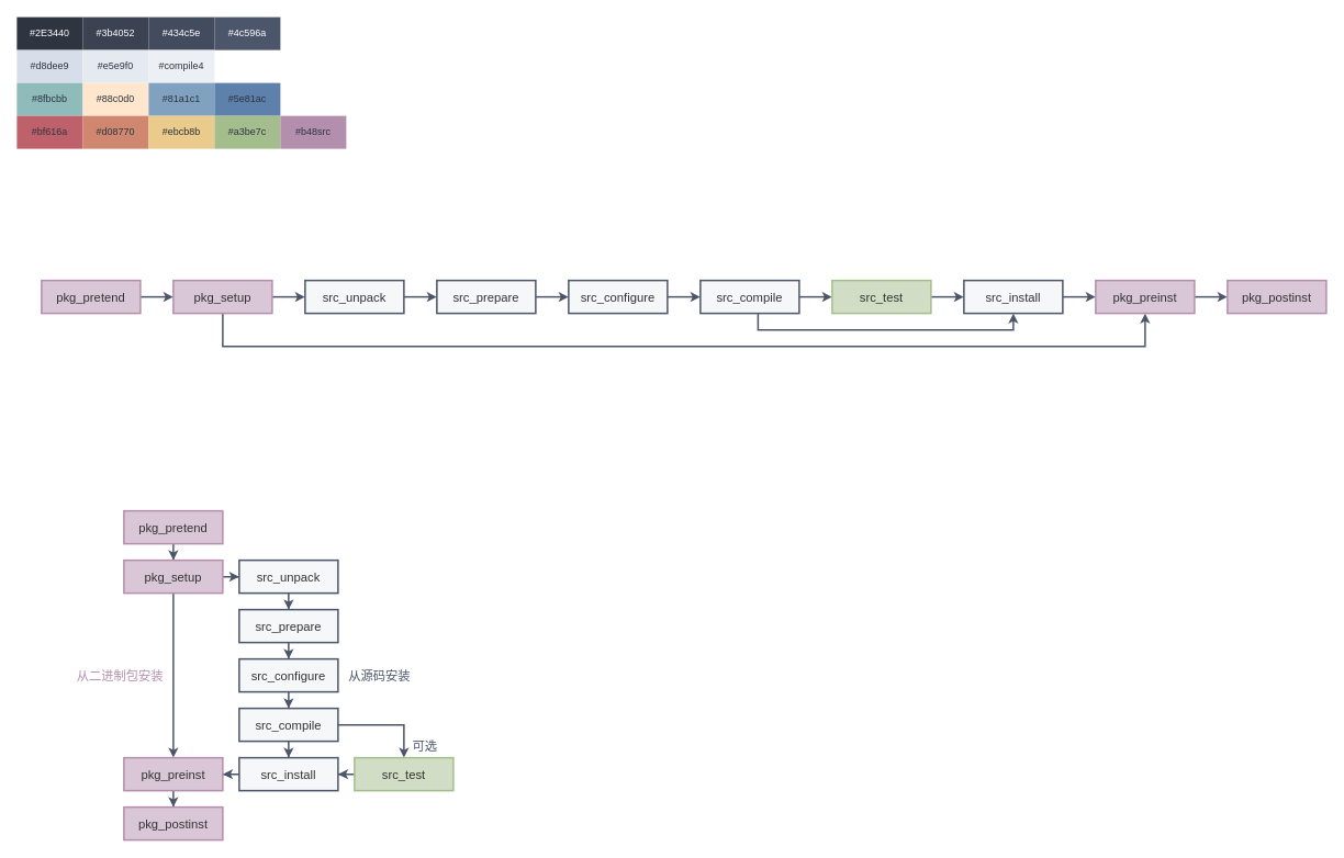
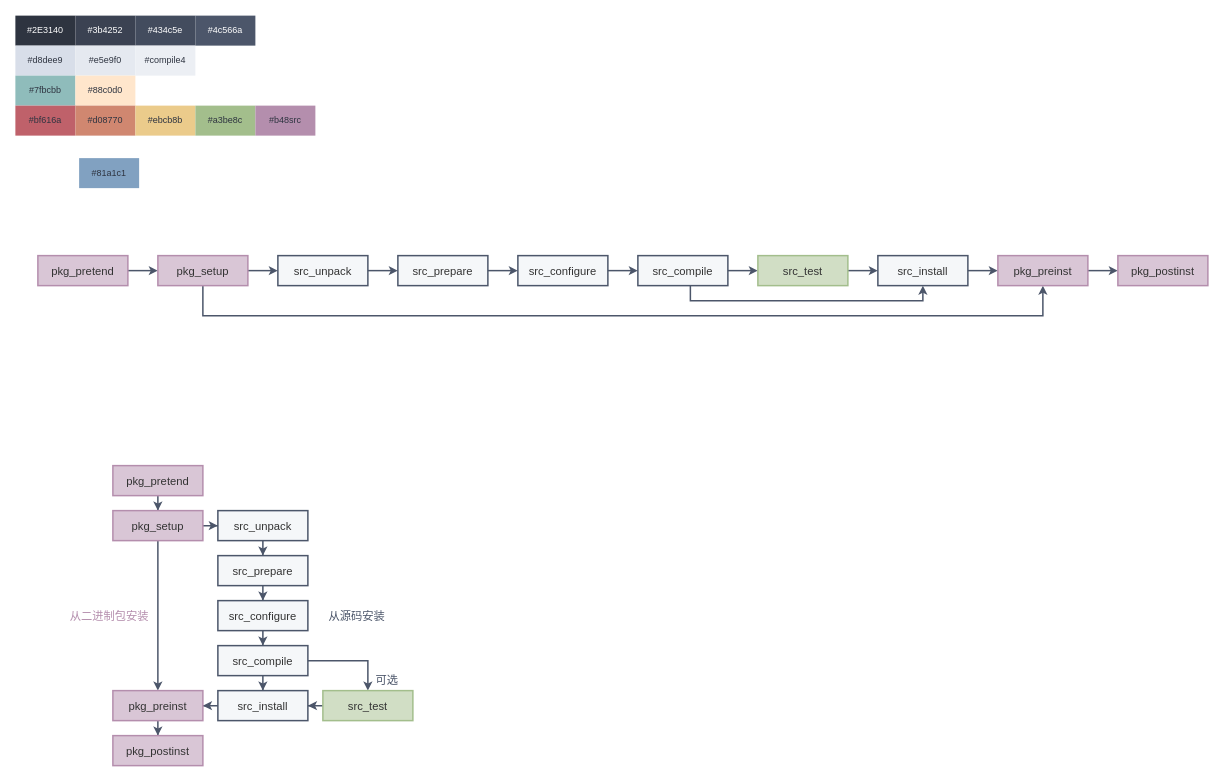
- <mxCell id="2" value="&lt;font color=&quot;#ffffff&quot;&gt;#2E3440&lt;/font&gt;" style="rounded=0;whiteSpace=wrap;html=1;strokeWidth=2;fillColor=#2e3440;strokeColor=none;fontColor=#333333;" parent="1" vertex="1"><mxGeometry width="80" height="40" as="geometry" x="20" y="20" /></mxCell>
+ <mxCell id="2" value="&lt;font color=&quot;#ffffff&quot;&gt;#2E3140&lt;/font&gt;" style="rounded=0;whiteSpace=wrap;html=1;strokeWidth=2;fillColor=#2e3440;strokeColor=none;fontColor=#333333;" parent="1" vertex="1"><mxGeometry width="80" height="40" as="geometry" x="20" y="20" /></mxCell>
- <mxCell id="3" value="&lt;font color=&quot;#ffffff&quot;&gt;#3b4052&lt;/font&gt;" style="rounded=0;whiteSpace=wrap;html=1;strokeWidth=2;fillColor=#3b4252;strokeColor=none;fontColor=#333333;" parent="1" vertex="1"><mxGeometry x="100" width="80" height="40" as="geometry" y="20" /></mxCell>
+ <mxCell id="3" value="&lt;font color=&quot;#ffffff&quot;&gt;#3b4252&lt;/font&gt;" style="rounded=0;whiteSpace=wrap;html=1;strokeWidth=2;fillColor=#3b4252;strokeColor=none;fontColor=#333333;" parent="1" vertex="1"><mxGeometry x="100" width="80" height="40" as="geometry" y="20" /></mxCell>
- <mxCell id="5" value="&lt;font color=&quot;#ffffff&quot;&gt;#4c596a&lt;/font&gt;" style="rounded=0;whiteSpace=wrap;html=1;strokeWidth=2;fillColor=#4c566a;strokeColor=none;fontColor=#333333;" parent="1" vertex="1"><mxGeometry x="260" width="80" height="40" as="geometry" y="20" /></mxCell>
+ <mxCell id="5" value="&lt;font color=&quot;#ffffff&quot;&gt;#4c566a&lt;/font&gt;" style="rounded=0;whiteSpace=wrap;html=1;strokeWidth=2;fillColor=#4c566a;strokeColor=none;fontColor=#333333;" parent="1" vertex="1"><mxGeometry x="260" width="80" height="40" as="geometry" y="20" /></mxCell>
- <mxCell id="9" value="&lt;font color=&quot;#2e3440&quot;&gt;#8fbcbb&lt;/font&gt;" style="rounded=0;whiteSpace=wrap;html=1;strokeWidth=2;fillColor=#8fbcbb;strokeColor=none;fontColor=#333333;" parent="1" vertex="1"><mxGeometry y="100" width="80" height="40" as="geometry" x="20" /></mxCell>
+ <mxCell id="9" value="&lt;font color=&quot;#2e3440&quot;&gt;#7fbcbb&lt;/font&gt;" style="rounded=0;whiteSpace=wrap;html=1;strokeWidth=2;fillColor=#8fbcbb;strokeColor=none;fontColor=#333333;" parent="1" vertex="1"><mxGeometry y="100" width="80" height="40" as="geometry" x="20" /></mxCell>
- <mxCell id="11" value="&lt;font color=&quot;#2e3440&quot;&gt;#81a1c1&lt;/font&gt;" style="rounded=0;whiteSpace=wrap;html=1;strokeWidth=2;fillColor=#81a1c1;strokeColor=none;fontColor=#333333;" parent="1" vertex="1"><mxGeometry x="180" y="100" width="80" height="40" as="geometry" /></mxCell>
+ <mxCell id="11" value="&lt;font color=&quot;#2e3440&quot;&gt;#81a1c1&lt;/font&gt;" style="rounded=0;whiteSpace=wrap;html=1;strokeWidth=2;fillColor=#81a1c1;strokeColor=none;fontColor=#333333;" parent="1" vertex="1"><mxGeometry x="105" y="210" width="80" height="40" as="geometry" /></mxCell>
- <mxCell id="12" value="&lt;font color=&quot;#2e3440&quot;&gt;#5e81ac&lt;/font&gt;" style="rounded=0;whiteSpace=wrap;html=1;strokeWidth=2;fillColor=#5e81ac;strokeColor=none;fontColor=#333333;" parent="1" vertex="1"><mxGeometry x="260" y="100" width="80" height="40" as="geometry" /></mxCell>
- <mxCell id="16" value="&lt;font color=&quot;#2e3440&quot;&gt;#a3be7c&lt;/font&gt;" style="rounded=0;whiteSpace=wrap;html=1;strokeWidth=2;fillColor=#a3be8c;strokeColor=none;fontColor=#333333;" parent="1" vertex="1"><mxGeometry x="260" y="140" width="80" height="40" as="geometry" /></mxCell>
+ <mxCell id="16" value="&lt;font color=&quot;#2e3440&quot;&gt;#a3be8c&lt;/font&gt;" style="rounded=0;whiteSpace=wrap;html=1;strokeWidth=2;fillColor=#a3be8c;strokeColor=none;fontColor=#333333;" parent="1" vertex="1"><mxGeometry x="260" y="140" width="80" height="40" as="geometry" /></mxCell>
- <mxCell id="61" value="&lt;font style=&quot;font-size: 15px;&quot; color=&quot;#4c566a&quot;&gt;从源码安装&lt;/font&gt;" style="text;html=1;align=center;verticalAlign=middle;resizable=0;points=[];autosize=1;strokeColor=none;fillColor=none;" vertex="1" parent="1"><mxGeometry x="410" y="805" width="100" height="30" as="geometry" /></mxCell>
+ <mxCell id="61" value="&lt;font style=&quot;font-size: 15px;&quot; color=&quot;#4c566a&quot;&gt;从源码安装&lt;/font&gt;" style="text;html=1;align=center;verticalAlign=middle;resizable=0;points=[];autosize=1;strokeColor=none;fillColor=none;" vertex="1" parent="1"><mxGeometry x="425" y="805" width="100" height="30" as="geometry" /></mxCell>
